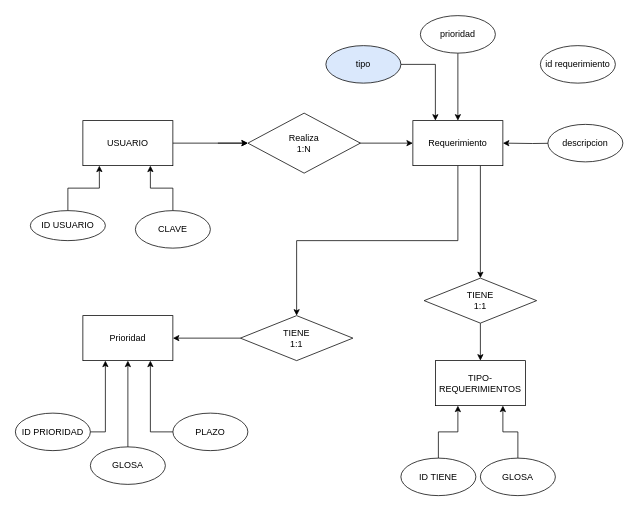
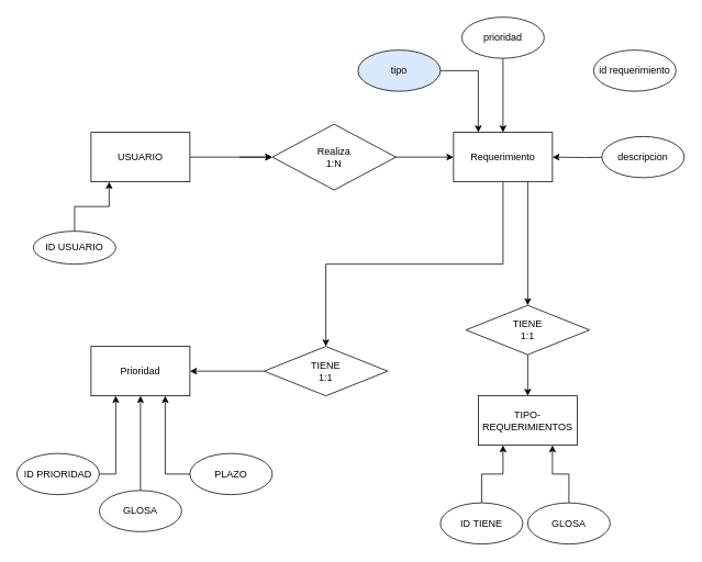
- <mxCell id="11" style="edgeStyle=orthogonalEdgeStyle;rounded=0;orthogonalLoop=1;jettySize=auto;html=1;exitX=0.5;exitY=0;exitDx=0;exitDy=0;entryX=0.75;entryY=1;entryDx=0;entryDy=0;" parent="1" source="12" target="2" edge="1"><mxGeometry relative="1" as="geometry" /></mxCell>
- <mxCell id="12" value="CLAVE" style="ellipse;whiteSpace=wrap;html=1;" parent="1" vertex="1"><mxGeometry x="180" y="280" width="100" height="50" as="geometry" /></mxCell>
